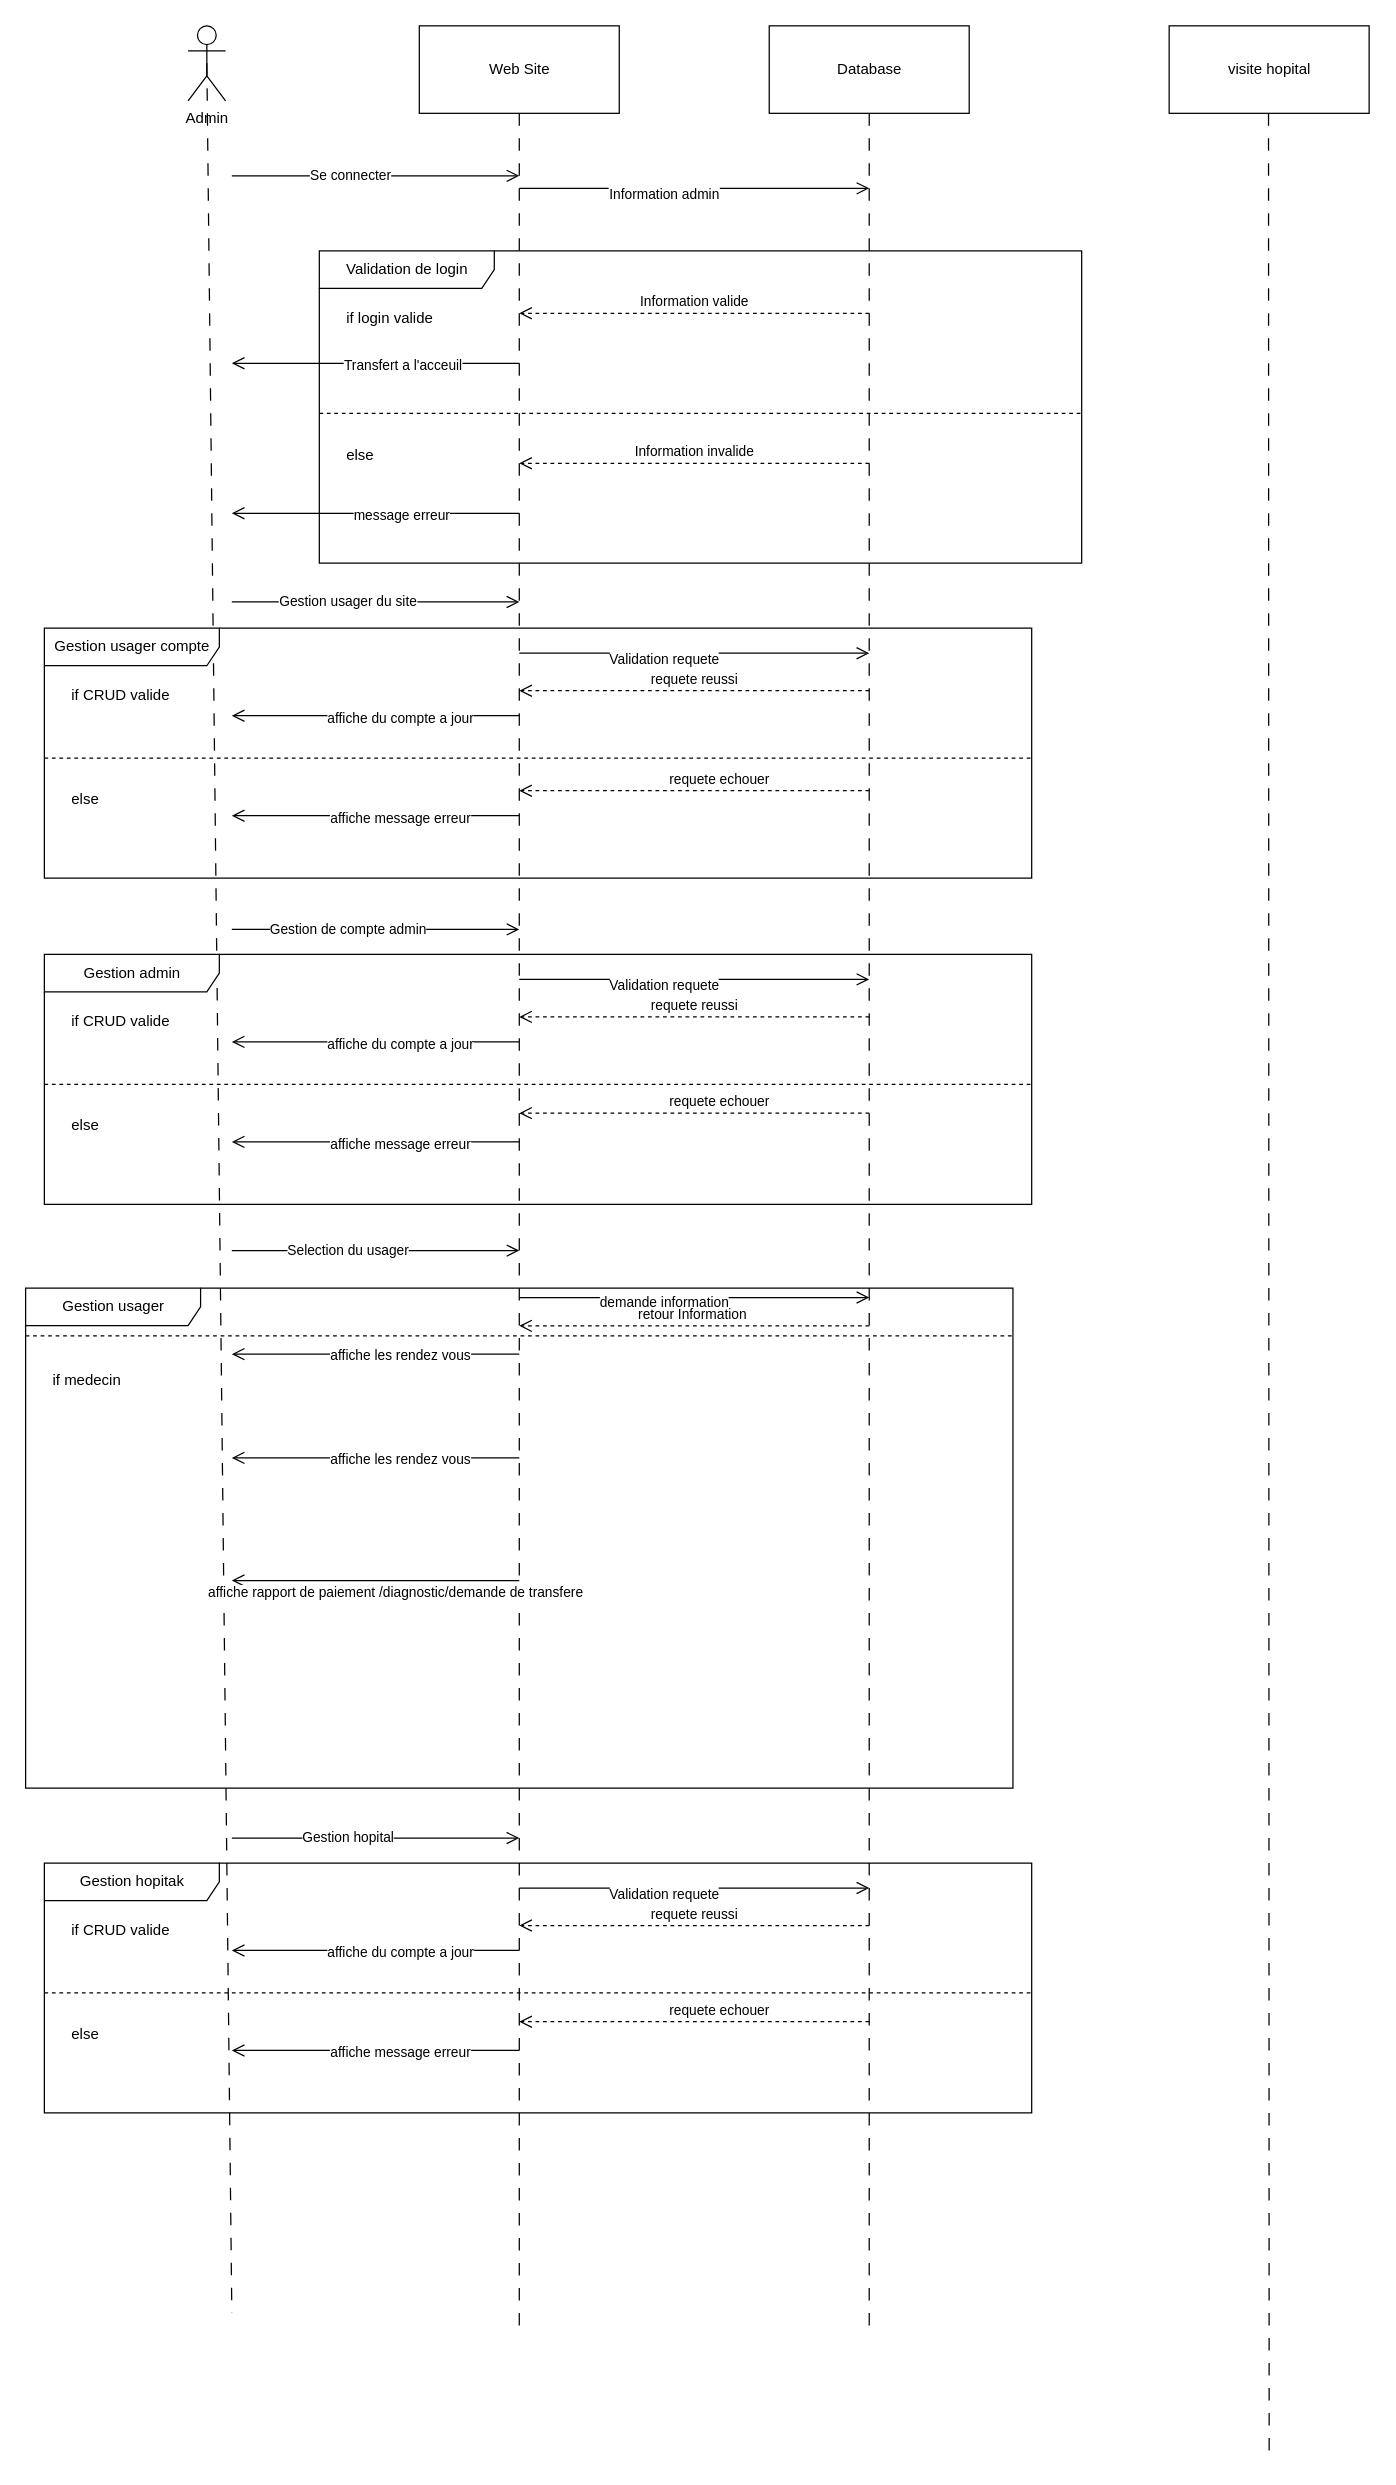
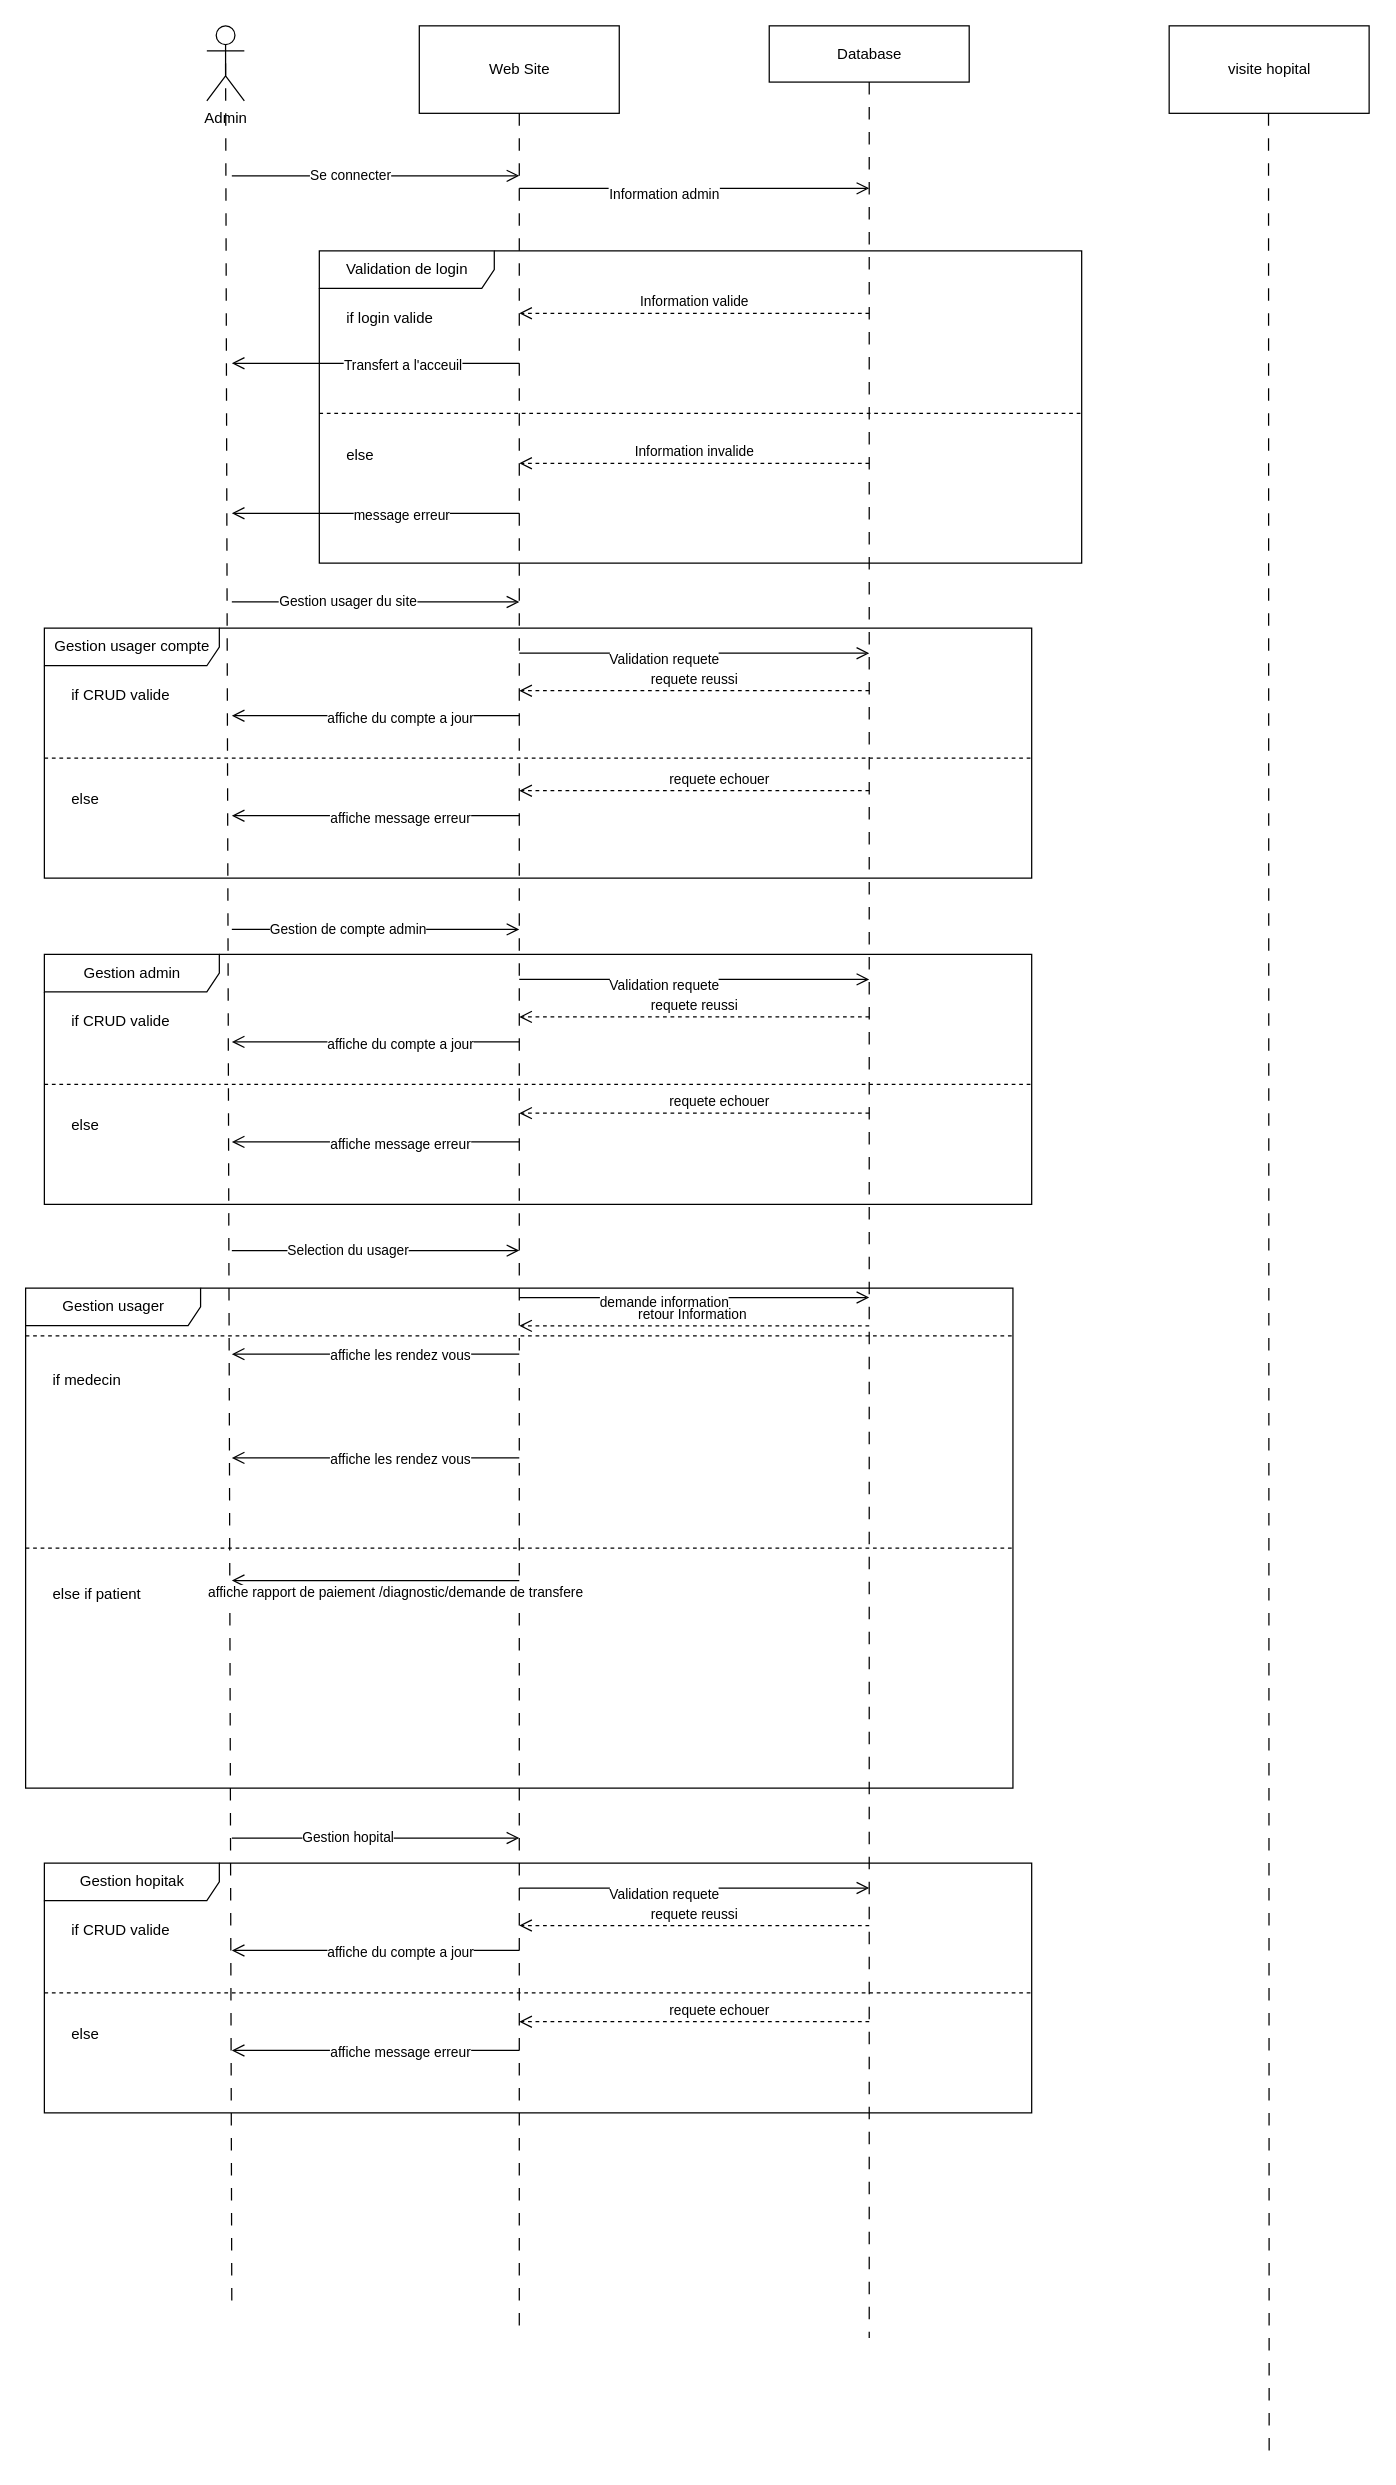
- <mxCell id="7" value="Admin" style="shape=umlActor;verticalLabelPosition=bottom;verticalAlign=top;html=1;" parent="1" vertex="1"><mxGeometry x="150" y="20" width="30" height="60" as="geometry" /></mxCell>
+ <mxCell id="7" value="Admin" style="shape=umlActor;verticalLabelPosition=bottom;verticalAlign=top;html=1;" parent="1" vertex="1"><mxGeometry x="165" y="20" width="30" height="60" as="geometry" /></mxCell>
- <mxCell id="8" value="Database" style="text;html=1;align=center;verticalAlign=middle;dashed=0;fillColor=#ffffff;strokeColor=#000000;" parent="1" vertex="1"><mxGeometry x="615" y="20" width="160" height="70" as="geometry" /></mxCell>
+ <mxCell id="8" value="Database" style="text;html=1;align=center;verticalAlign=middle;dashed=0;fillColor=#ffffff;strokeColor=#000000;" parent="1" vertex="1"><mxGeometry x="615" y="20" width="160" height="45" as="geometry" /></mxCell>
+ <mxCell id="51" value="else if patient " style="line;strokeWidth=1;dashed=1;labelPosition=center;verticalLabelPosition=bottom;align=left;verticalAlign=top;spacingLeft=20;spacingTop=15;" vertex="1" parent="49"><mxGeometry y="200.0" width="790.0" height="16" as="geometry" /></mxCell>
